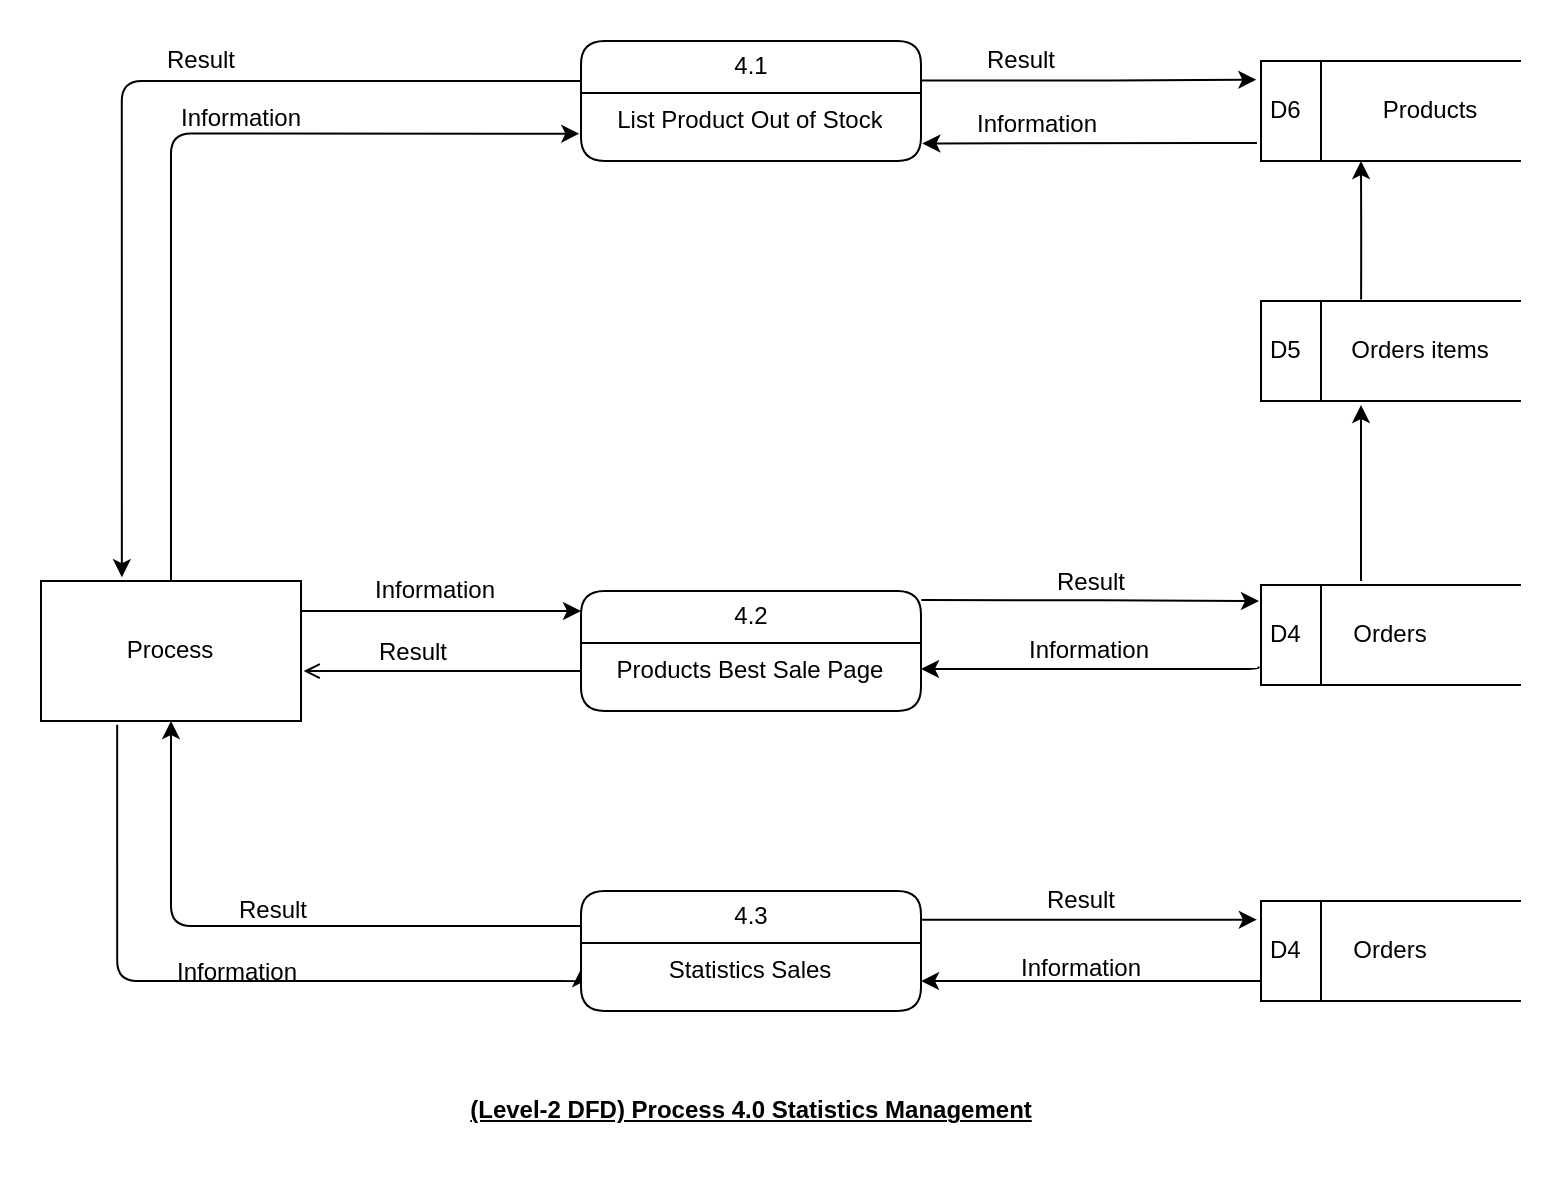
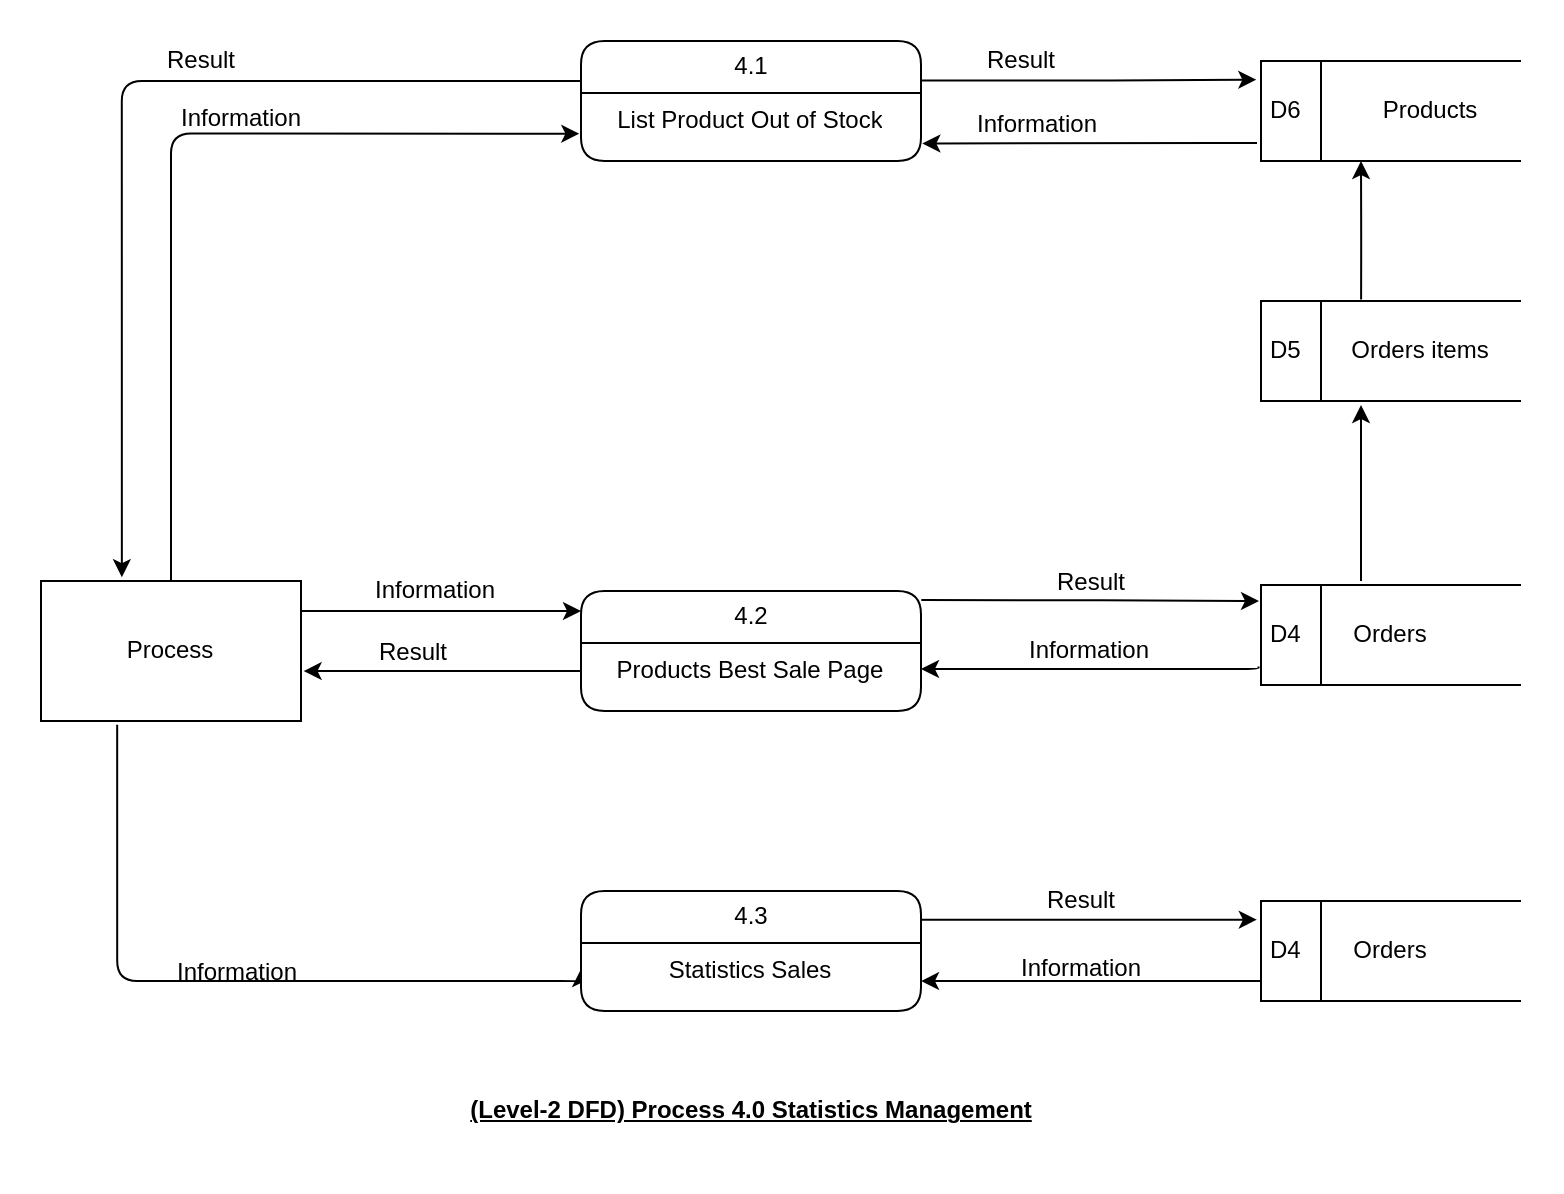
- <mxCell id="23" value="Result" style="edgeStyle=orthogonalEdgeStyle;curved=0;rounded=1;sketch=0;orthogonalLoop=1;jettySize=auto;html=1;entryX=1.01;entryY=0.643;entryDx=0;entryDy=0;entryPerimeter=0;labelBackgroundColor=none;fontFamily=Helvetica;fontColor=#000000;fontSize=12;endArrow=open;" parent="1" source="13" target="10" edge="1"><mxGeometry x="0.205" y="-9" relative="1" as="geometry"><mxPoint as="offset" /><Array as="points"><mxPoint x="260" y="335" /><mxPoint x="260" y="335" /></Array></mxGeometry></mxCell>
+ <mxCell id="23" value="Result" style="edgeStyle=orthogonalEdgeStyle;curved=0;rounded=1;sketch=0;orthogonalLoop=1;jettySize=auto;html=1;entryX=1.01;entryY=0.643;entryDx=0;entryDy=0;entryPerimeter=0;labelBackgroundColor=none;fontFamily=Helvetica;fontColor=#000000;fontSize=12;" parent="1" source="13" target="10" edge="1"><mxGeometry x="0.205" y="-9" relative="1" as="geometry"><mxPoint as="offset" /><Array as="points"><mxPoint x="260" y="335" /><mxPoint x="260" y="335" /></Array></mxGeometry></mxCell>
- <mxCell id="14" value="Result" style="edgeStyle=orthogonalEdgeStyle;curved=0;rounded=1;sketch=0;orthogonalLoop=1;jettySize=auto;html=1;entryX=0.5;entryY=1;entryDx=0;entryDy=0;exitX=0;exitY=0.292;exitDx=0;exitDy=0;exitPerimeter=0;labelBackgroundColor=none;fontFamily=Helvetica;fontColor=#000000;fontSize=12;" parent="1" source="16" target="10" edge="1"><mxGeometry y="-8" relative="1" as="geometry"><mxPoint x="153" y="315" as="targetPoint" /><mxPoint as="offset" /></mxGeometry></mxCell>
